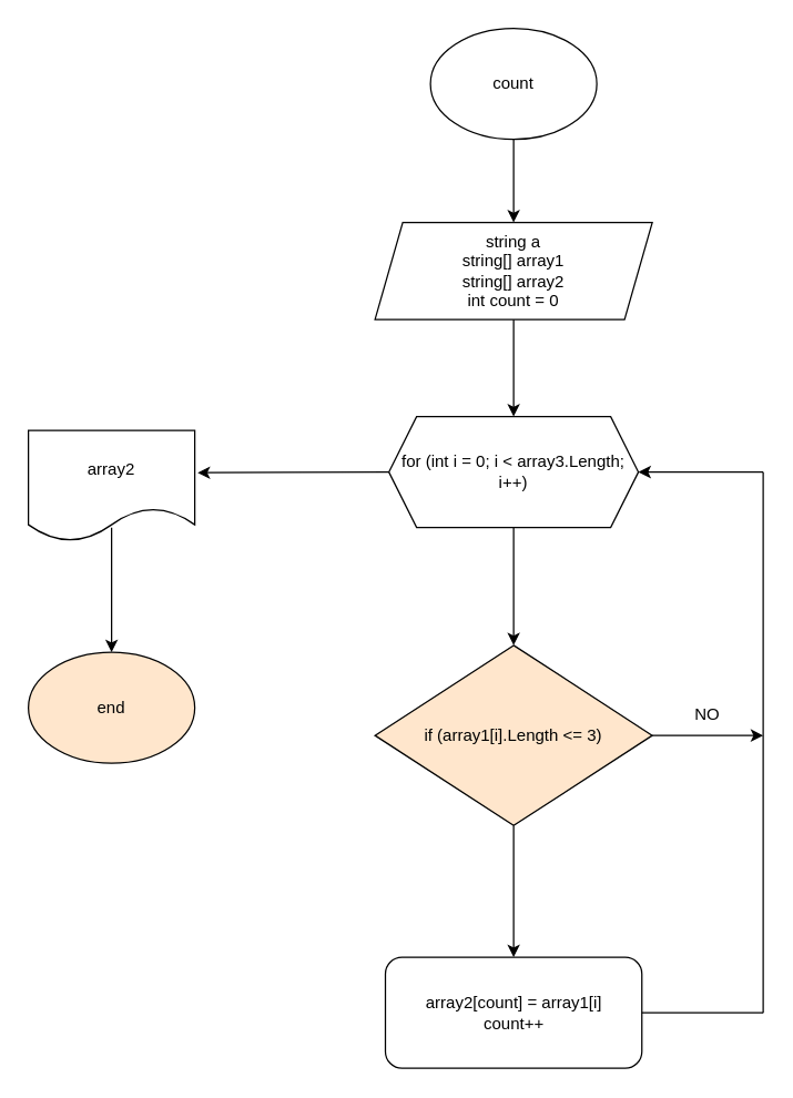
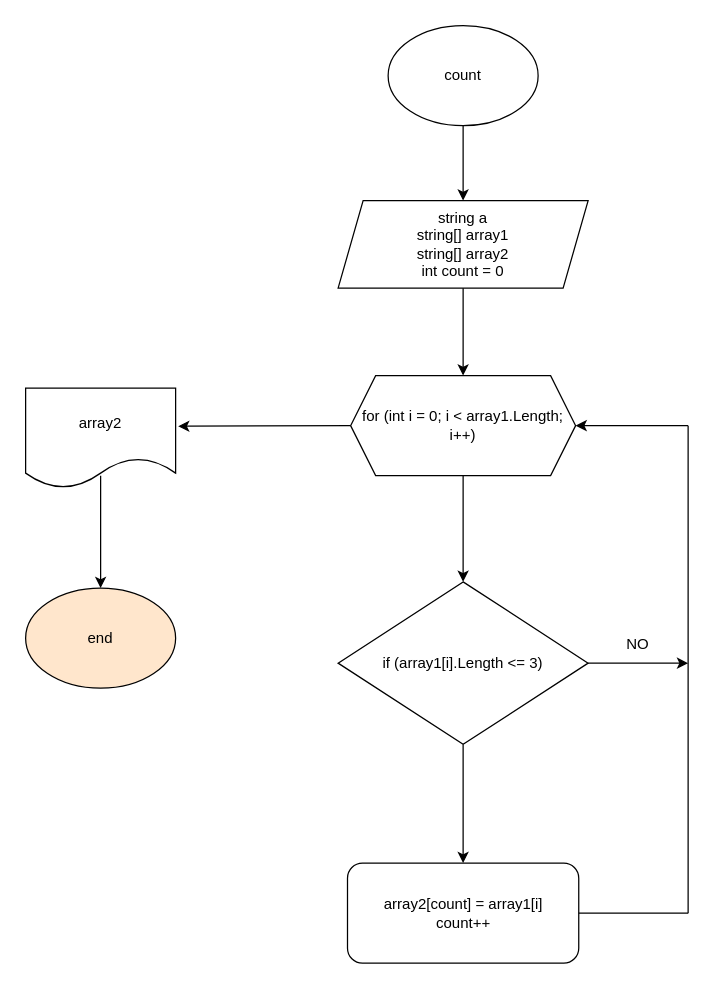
- <mxCell id="4" value="for (int i = 0; i &lt; array3.Length; i++)" style="shape=hexagon;perimeter=hexagonPerimeter2;whiteSpace=wrap;html=1;fixedSize=1;" vertex="1" parent="1"><mxGeometry x="280" y="300" width="180" height="80" as="geometry" /></mxCell>
+ <mxCell id="4" value="for (int i = 0; i &lt; array1.Length; i++)" style="shape=hexagon;perimeter=hexagonPerimeter2;whiteSpace=wrap;html=1;fixedSize=1;" vertex="1" parent="1"><mxGeometry x="280" y="300" width="180" height="80" as="geometry" /></mxCell>
- <mxCell id="5" value="if (array1[i].Length &lt;= 3)" style="rhombus;whiteSpace=wrap;html=1;fillColor=#ffe6cc;" vertex="1" parent="1"><mxGeometry x="270" y="465" width="200" height="130" as="geometry" /></mxCell>
+ <mxCell id="5" value="if (array1[i].Length &lt;= 3)" style="rhombus;whiteSpace=wrap;html=1;" vertex="1" parent="1"><mxGeometry x="270" y="465" width="200" height="130" as="geometry" /></mxCell>
